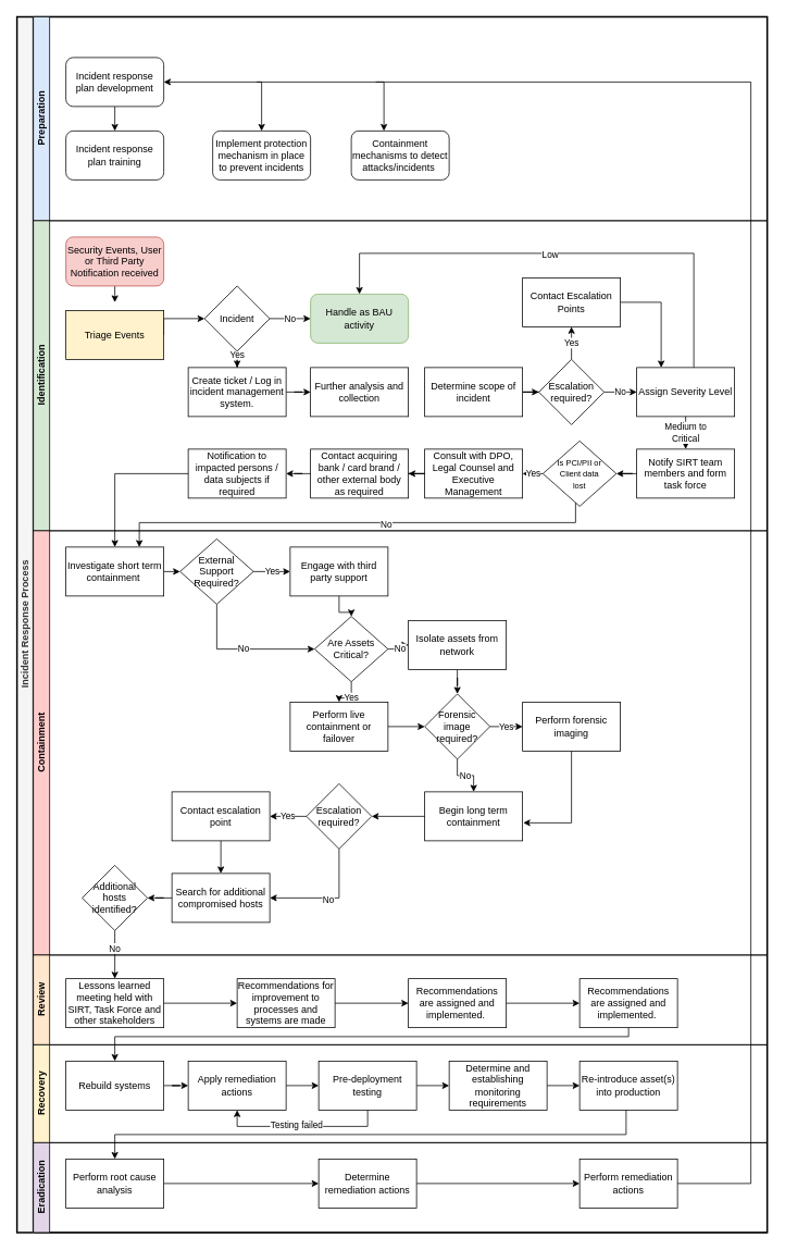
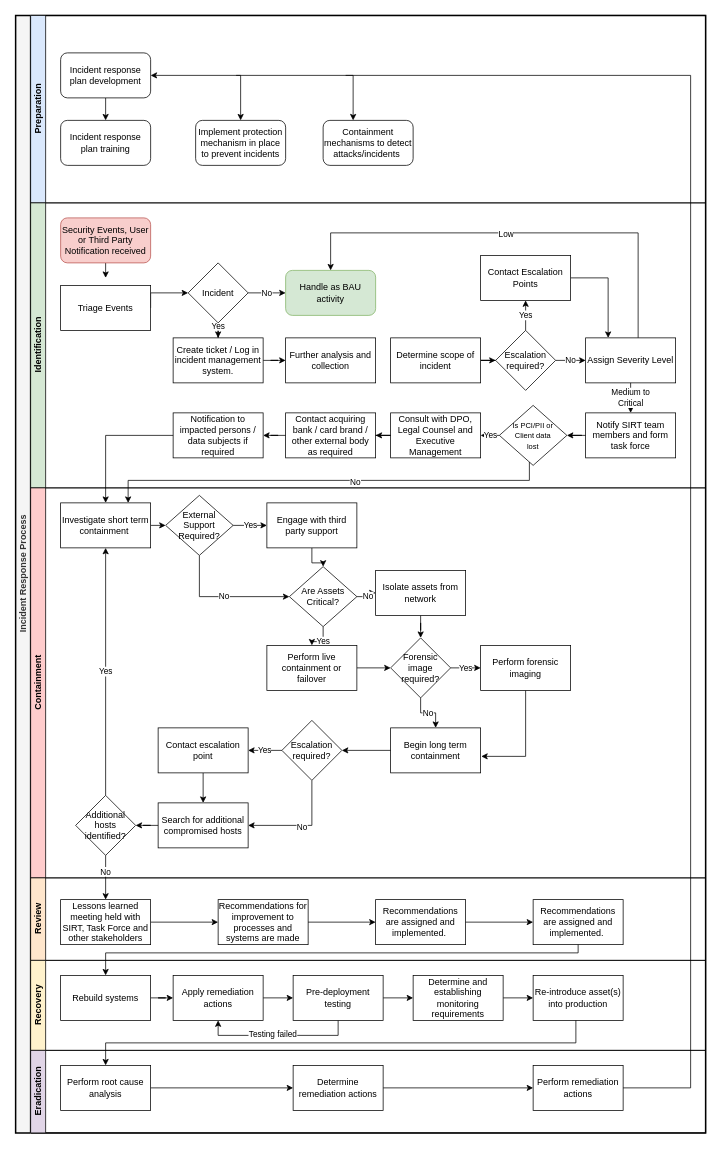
- <mxCell id="20" value="&lt;span&gt;Triage Events&lt;/span&gt;" style="rounded=0;whiteSpace=wrap;html=1;fillColor=#fff2cc;" parent="11" vertex="1"><mxGeometry x="40" y="110" width="120" height="60" as="geometry" /></mxCell>
+ <mxCell id="20" value="&lt;span&gt;Triage Events&lt;/span&gt;" style="rounded=0;whiteSpace=wrap;html=1;" parent="11" vertex="1"><mxGeometry x="40" y="110" width="120" height="60" as="geometry" /></mxCell>
+ <mxCell id="70" value="Yes" style="edgeStyle=orthogonalEdgeStyle;rounded=0;orthogonalLoop=1;jettySize=auto;html=1;entryX=0.5;entryY=1;entryDx=0;entryDy=0;" parent="43" source="72" target="69" edge="1"><mxGeometry relative="1" as="geometry" /></mxCell>
